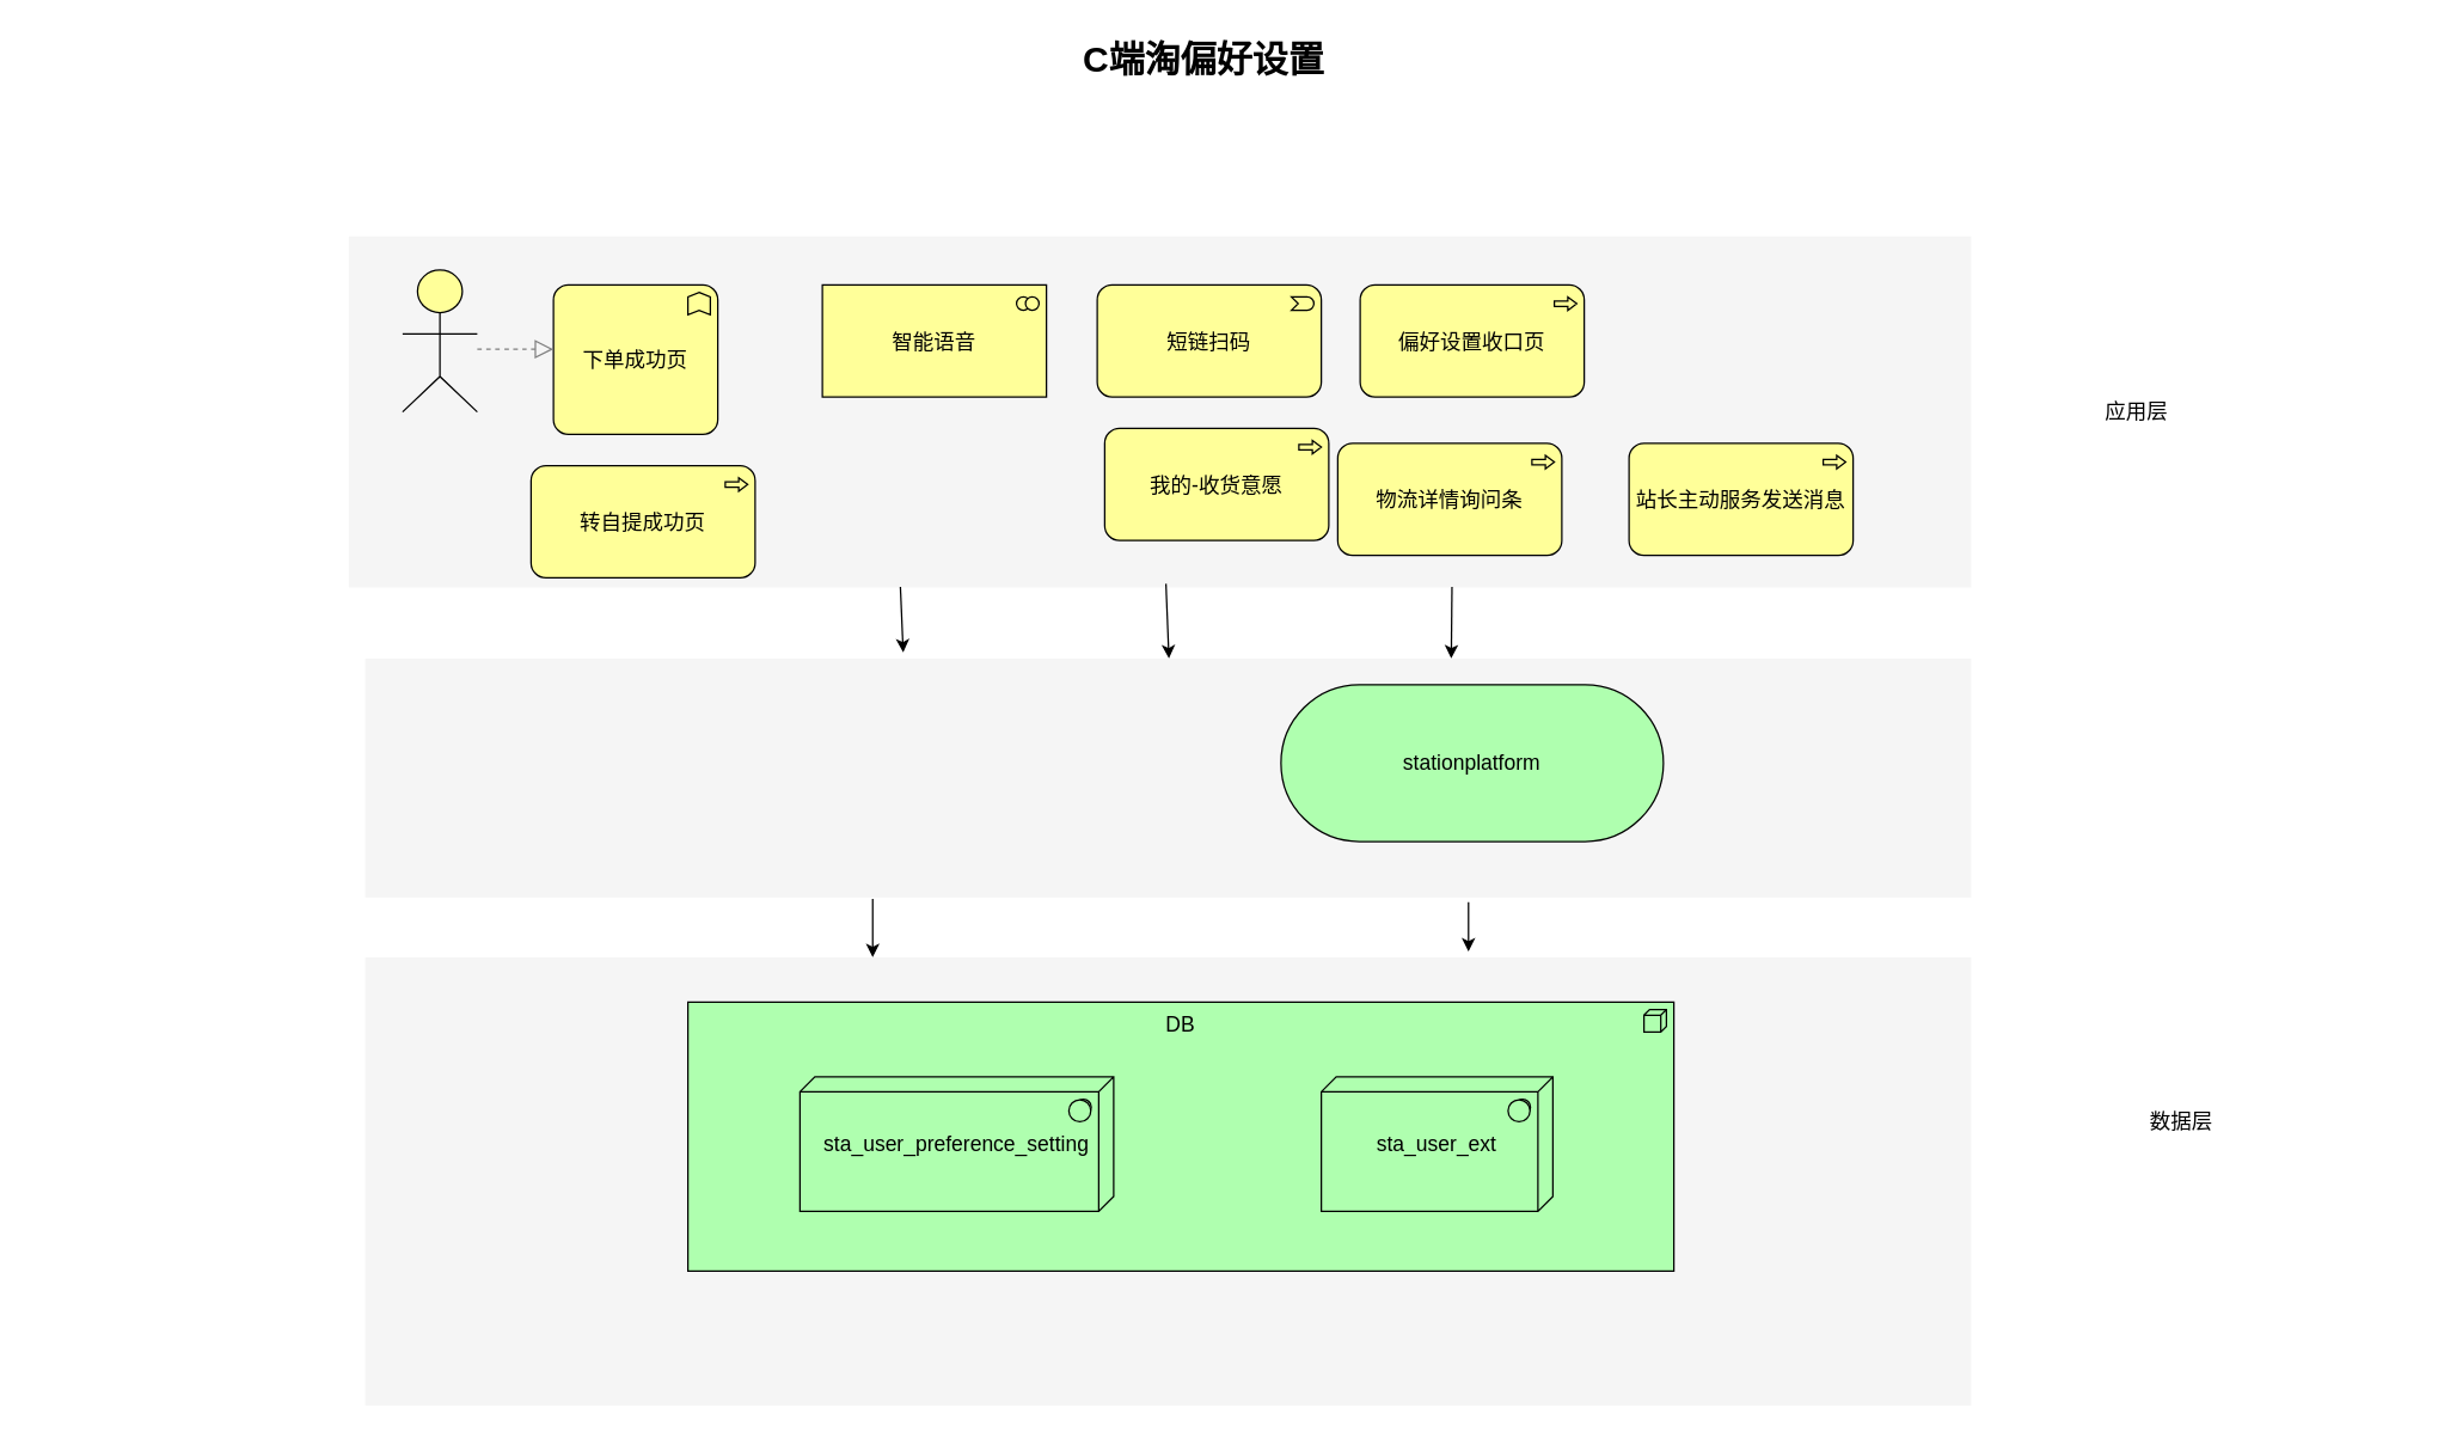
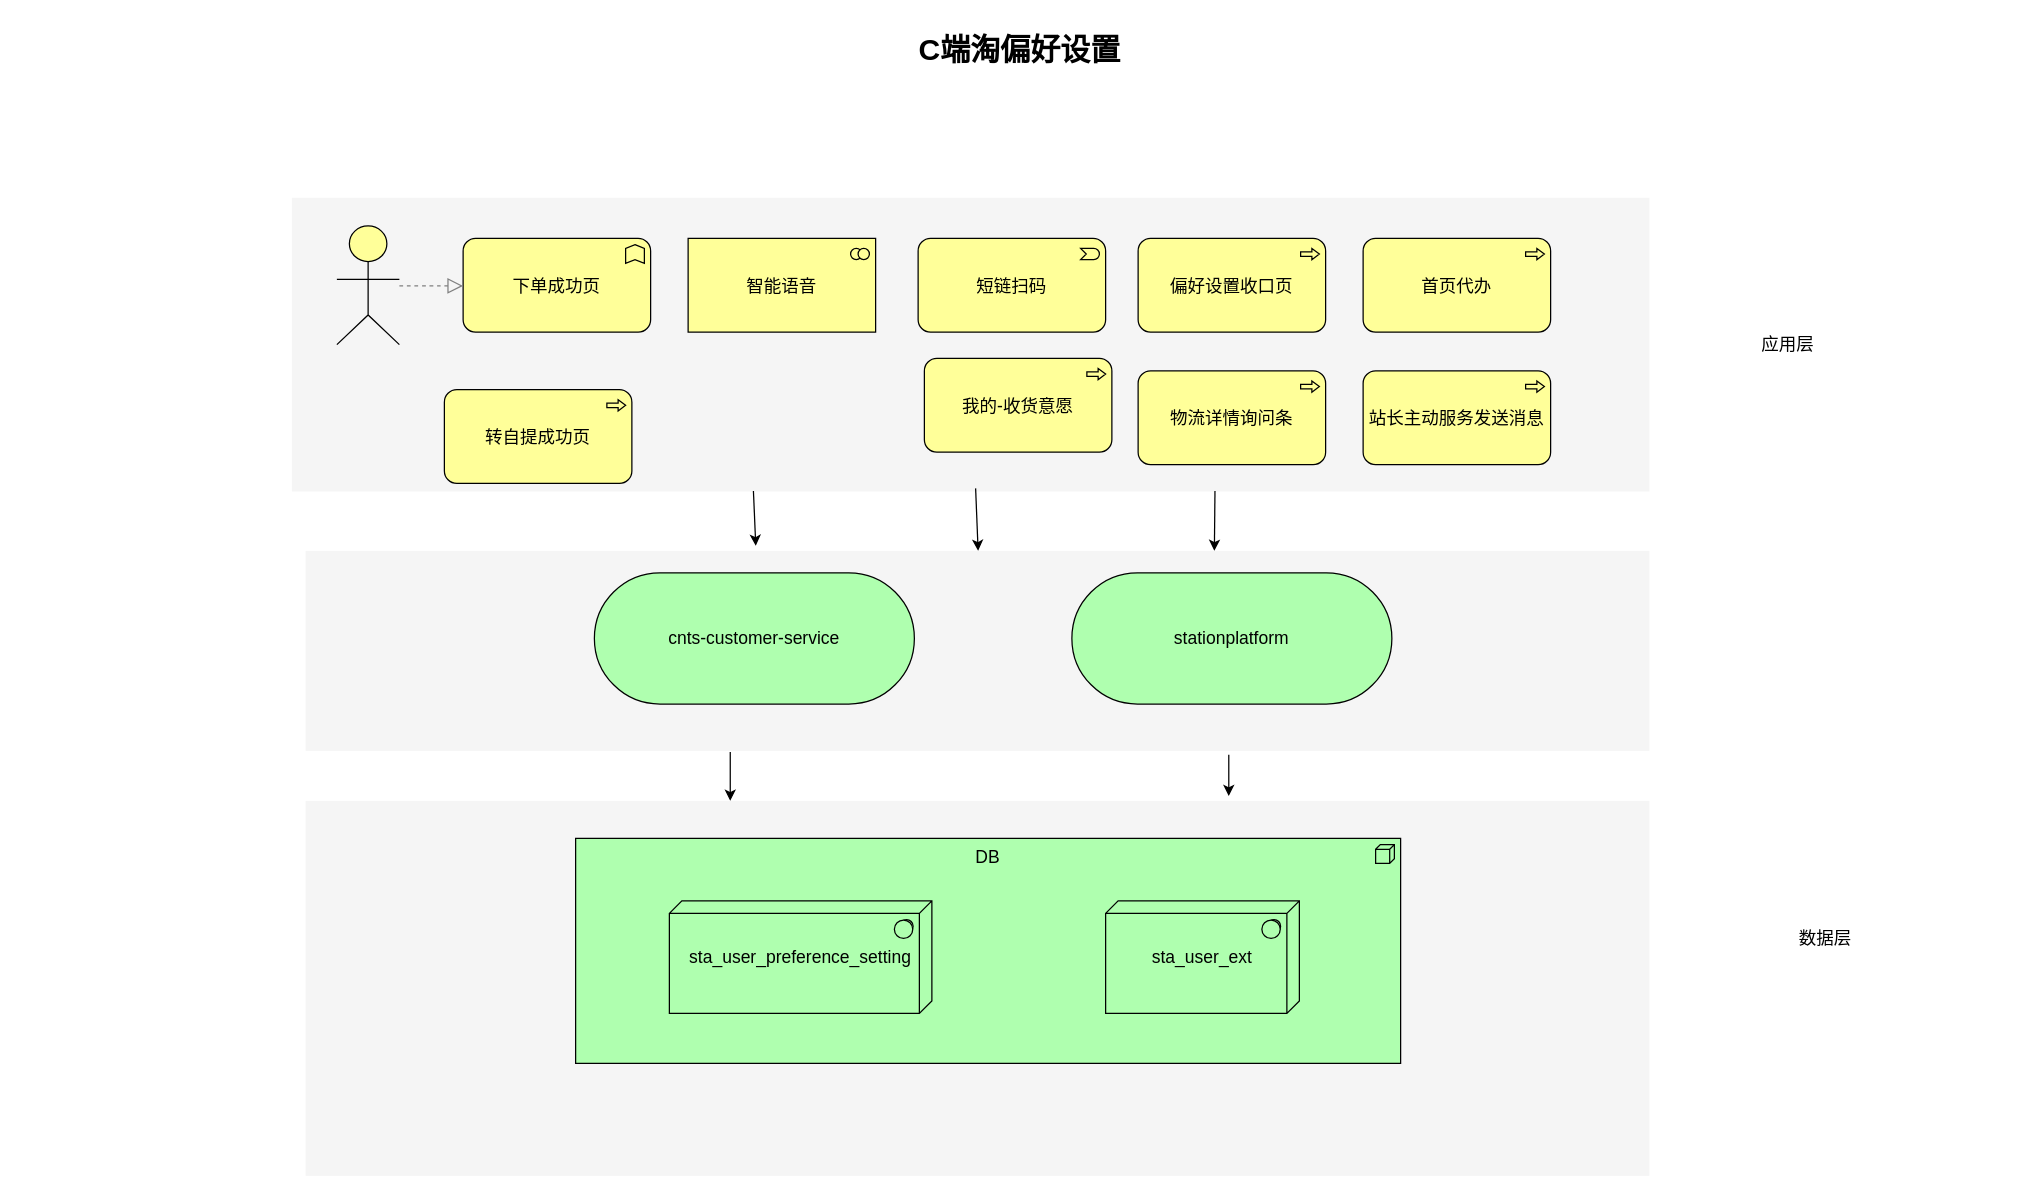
- <mxCell id="16" value="C端淘偏好设置" style="text;strokeColor=none;fillColor=none;html=1;fontSize=24;fontStyle=1;verticalAlign=middle;align=center;" parent="1" vertex="1"><mxGeometry x="10" y="20" width="1590" height="40" as="geometry" /></mxCell>
+ <mxCell id="16" value="C端淘偏好设置" style="text;strokeColor=none;fillColor=none;html=1;fontSize=24;fontStyle=1;verticalAlign=middle;align=center;" parent="1" vertex="1"><mxGeometry x="20" y="20" width="1590" height="40" as="geometry" /></mxCell>
+ <mxCell id="17" value="首页代办" style="html=1;whiteSpace=wrap;fillColor=#ffff99;shape=mxgraph.archimate3.application;appType=proc;archiType=rounded;fontSize=14;" vertex="1" parent="1"><mxGeometry x="1090" y="190" width="150" height="75" as="geometry" /></mxCell>
- <mxCell id="8" value="下单成功页" style="html=1;whiteSpace=wrap;fillColor=#ffff99;shape=mxgraph.archimate3.application;appType=func;archiType=rounded;fontSize=14;" parent="1" vertex="1"><mxGeometry x="370" y="190" width="110" height="100" as="geometry" /></mxCell>
+ <mxCell id="8" value="下单成功页" style="html=1;whiteSpace=wrap;fillColor=#ffff99;shape=mxgraph.archimate3.application;appType=func;archiType=rounded;fontSize=14;" parent="1" vertex="1"><mxGeometry x="370" y="190" width="150" height="75" as="geometry" /></mxCell>
- <mxCell id="20" value="物流详情询问条" style="html=1;whiteSpace=wrap;fillColor=#ffff99;shape=mxgraph.archimate3.application;appType=proc;archiType=rounded;fontSize=14;" vertex="1" parent="1"><mxGeometry x="895" y="296" width="150" height="75" as="geometry" /></mxCell>
+ <mxCell id="20" value="物流详情询问条" style="html=1;whiteSpace=wrap;fillColor=#ffff99;shape=mxgraph.archimate3.application;appType=proc;archiType=rounded;fontSize=14;" vertex="1" parent="1"><mxGeometry x="910" y="296" width="150" height="75" as="geometry" /></mxCell>
+ <mxCell id="22" value="cnts-customer-service" style="html=1;whiteSpace=wrap;fillColor=#AFFFAF;shape=mxgraph.archimate3.service;fontSize=14;" vertex="1" parent="1"><mxGeometry x="475" y="457.5" width="256" height="105" as="geometry" /></mxCell>
